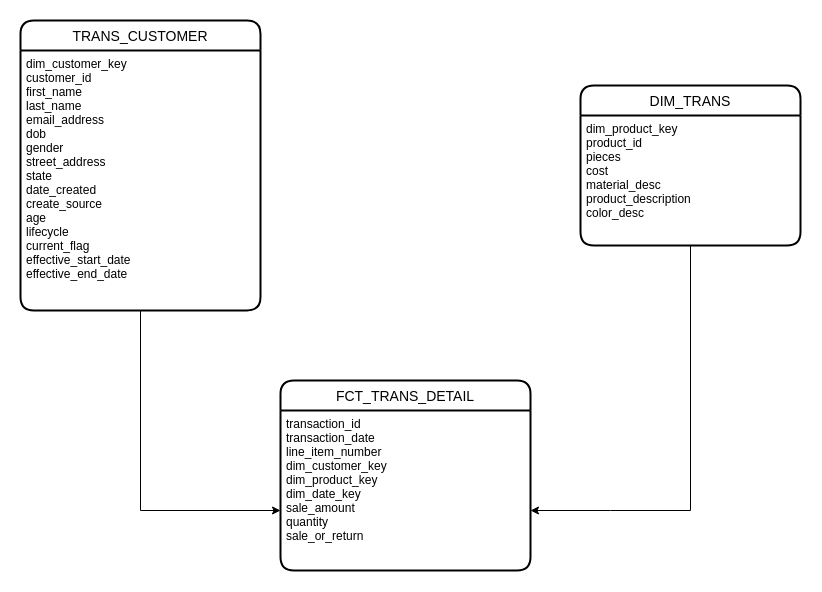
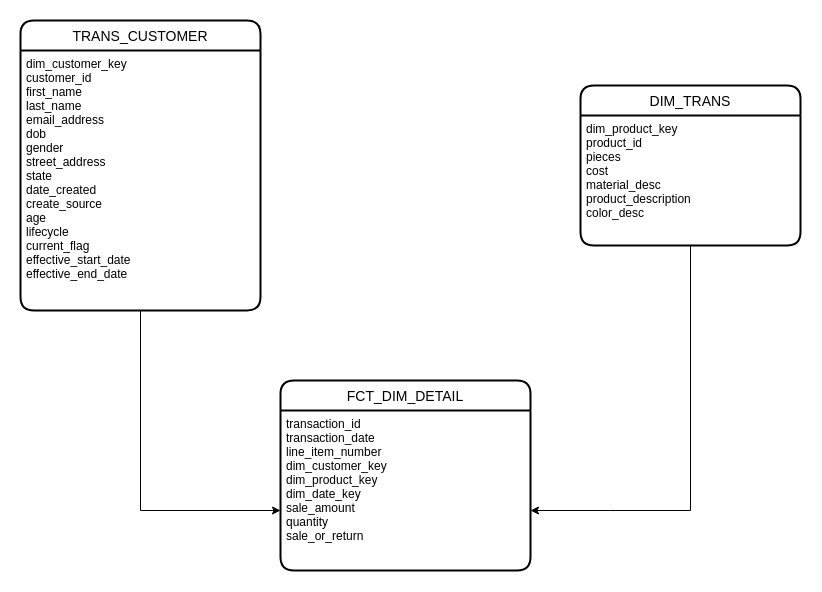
- <mxCell id="2" value="FCT_TRANS_DETAIL" style="swimlane;childLayout=stackLayout;horizontal=1;startSize=30;horizontalStack=0;rounded=1;fontSize=14;fontStyle=0;strokeWidth=2;resizeParent=0;resizeLast=1;shadow=0;dashed=0;align=center;" vertex="1" parent="1"><mxGeometry x="280" y="380" width="250" height="190" as="geometry" /></mxCell>
+ <mxCell id="2" value="FCT_DIM_DETAIL" style="swimlane;childLayout=stackLayout;horizontal=1;startSize=30;horizontalStack=0;rounded=1;fontSize=14;fontStyle=0;strokeWidth=2;resizeParent=0;resizeLast=1;shadow=0;dashed=0;align=center;" vertex="1" parent="1"><mxGeometry x="280" y="380" width="250" height="190" as="geometry" /></mxCell>
